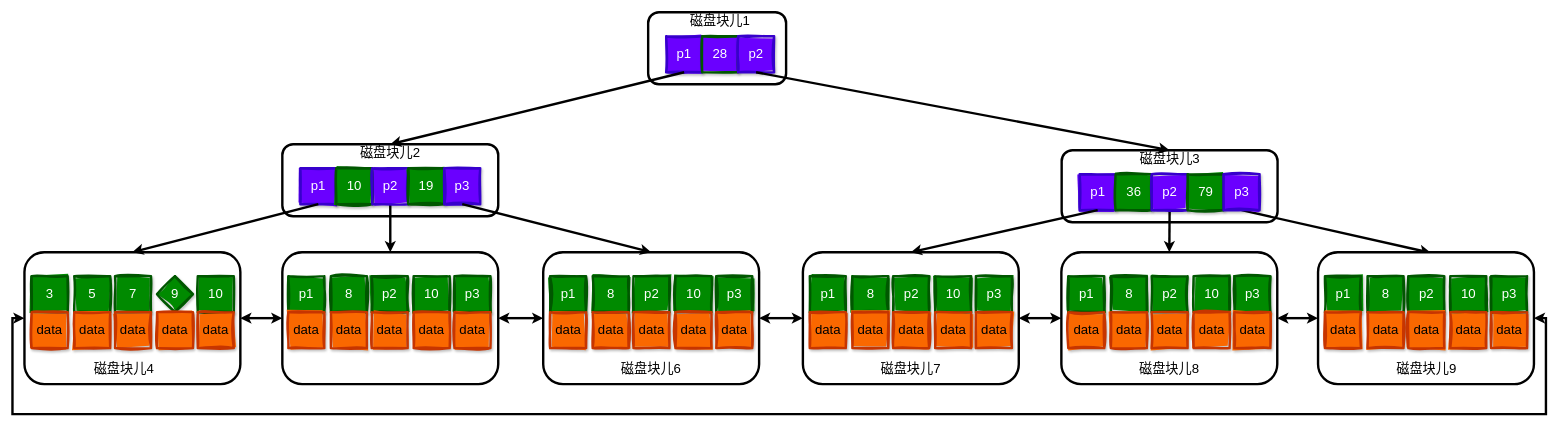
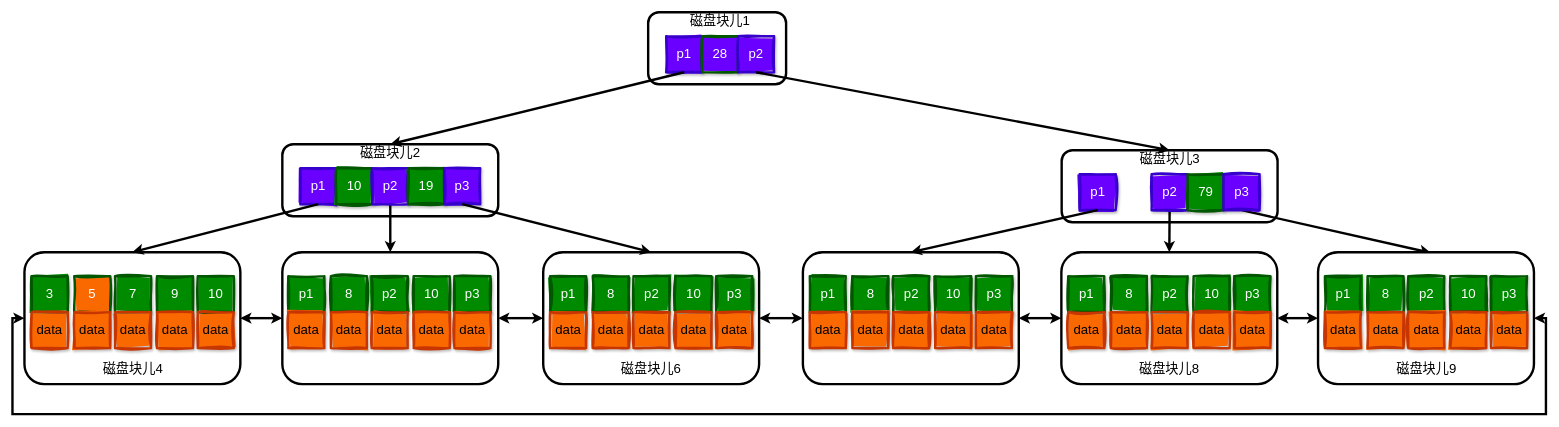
- <mxCell id="18" value="36" style="rounded=0;whiteSpace=wrap;html=1;sketch=1;curveFitting=1;jiggle=2;glass=0;shadow=1;fontSize=22;fillColor=#008a00;strokeColor=#005700;fillStyle=solid;fontColor=#ffffff;strokeWidth=4;" vertex="1" parent="1"><mxGeometry x="1859.5" y="290" width="60" height="60" as="geometry" /></mxCell>
- <mxCell id="29" value="5" style="rounded=0;whiteSpace=wrap;html=1;sketch=1;curveFitting=1;jiggle=2;glass=0;shadow=1;fontSize=22;fillColor=#008a00;strokeColor=#005700;fillStyle=solid;fontColor=#ffffff;strokeWidth=4;" vertex="1" parent="1"><mxGeometry x="123" y="460" width="60" height="60" as="geometry" /></mxCell>
+ <mxCell id="29" value="5" style="rounded=0;whiteSpace=wrap;html=1;sketch=1;curveFitting=1;jiggle=2;glass=0;shadow=1;fontSize=22;fillColor=#fa6800;strokeColor=#005700;fillStyle=solid;fontColor=#ffffff;strokeWidth=4;" vertex="1" parent="1"><mxGeometry x="123" y="460" width="60" height="60" as="geometry" /></mxCell>
- <mxCell id="31" value="9" style="rhombus;whiteSpace=wrap;html=1;sketch=1;curveFitting=1;jiggle=2;glass=0;shadow=1;fontSize=22;fillStyle=solid;fillColor=#008a00;strokeColor=#005700;fontColor=#ffffff;strokeWidth=4;" vertex="1" parent="1"><mxGeometry x="261" y="460" width="60" height="60" as="geometry" /></mxCell>
+ <mxCell id="31" value="9" style="rounded=0;whiteSpace=wrap;html=1;sketch=1;curveFitting=1;jiggle=2;glass=0;shadow=1;fontSize=22;fillStyle=solid;fillColor=#008a00;strokeColor=#005700;fontColor=#ffffff;strokeWidth=4;" vertex="1" parent="1"><mxGeometry x="261" y="460" width="60" height="60" as="geometry" /></mxCell>
- <mxCell id="99" value="磁盘块儿4" style="text;html=1;align=center;verticalAlign=middle;whiteSpace=wrap;rounded=0;fontSize=22;strokeWidth=4;" vertex="1" parent="1"><mxGeometry x="151" y="600" width="110" height="30" as="geometry" /></mxCell>
+ <mxCell id="99" value="磁盘块儿4" style="text;html=1;align=center;verticalAlign=middle;whiteSpace=wrap;rounded=0;fontSize=22;strokeWidth=4;" vertex="1" parent="1"><mxGeometry x="166" y="600" width="110" height="30" as="geometry" /></mxCell>
- <mxCell id="101" value="磁盘块儿7" style="text;html=1;align=center;verticalAlign=middle;whiteSpace=wrap;rounded=0;fontSize=22;strokeWidth=4;" vertex="1" parent="1"><mxGeometry x="1463" y="600" width="110" height="30" as="geometry" /></mxCell>
